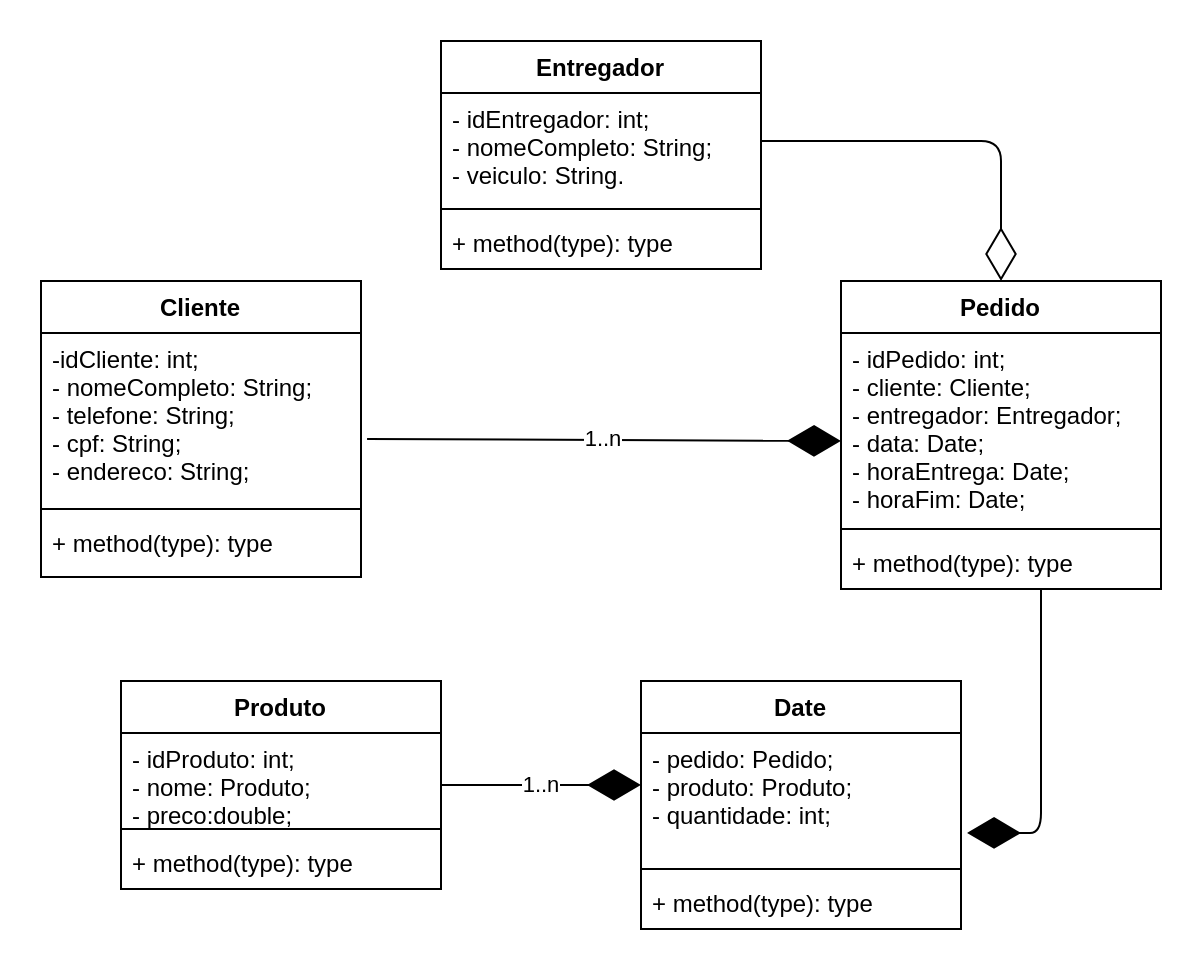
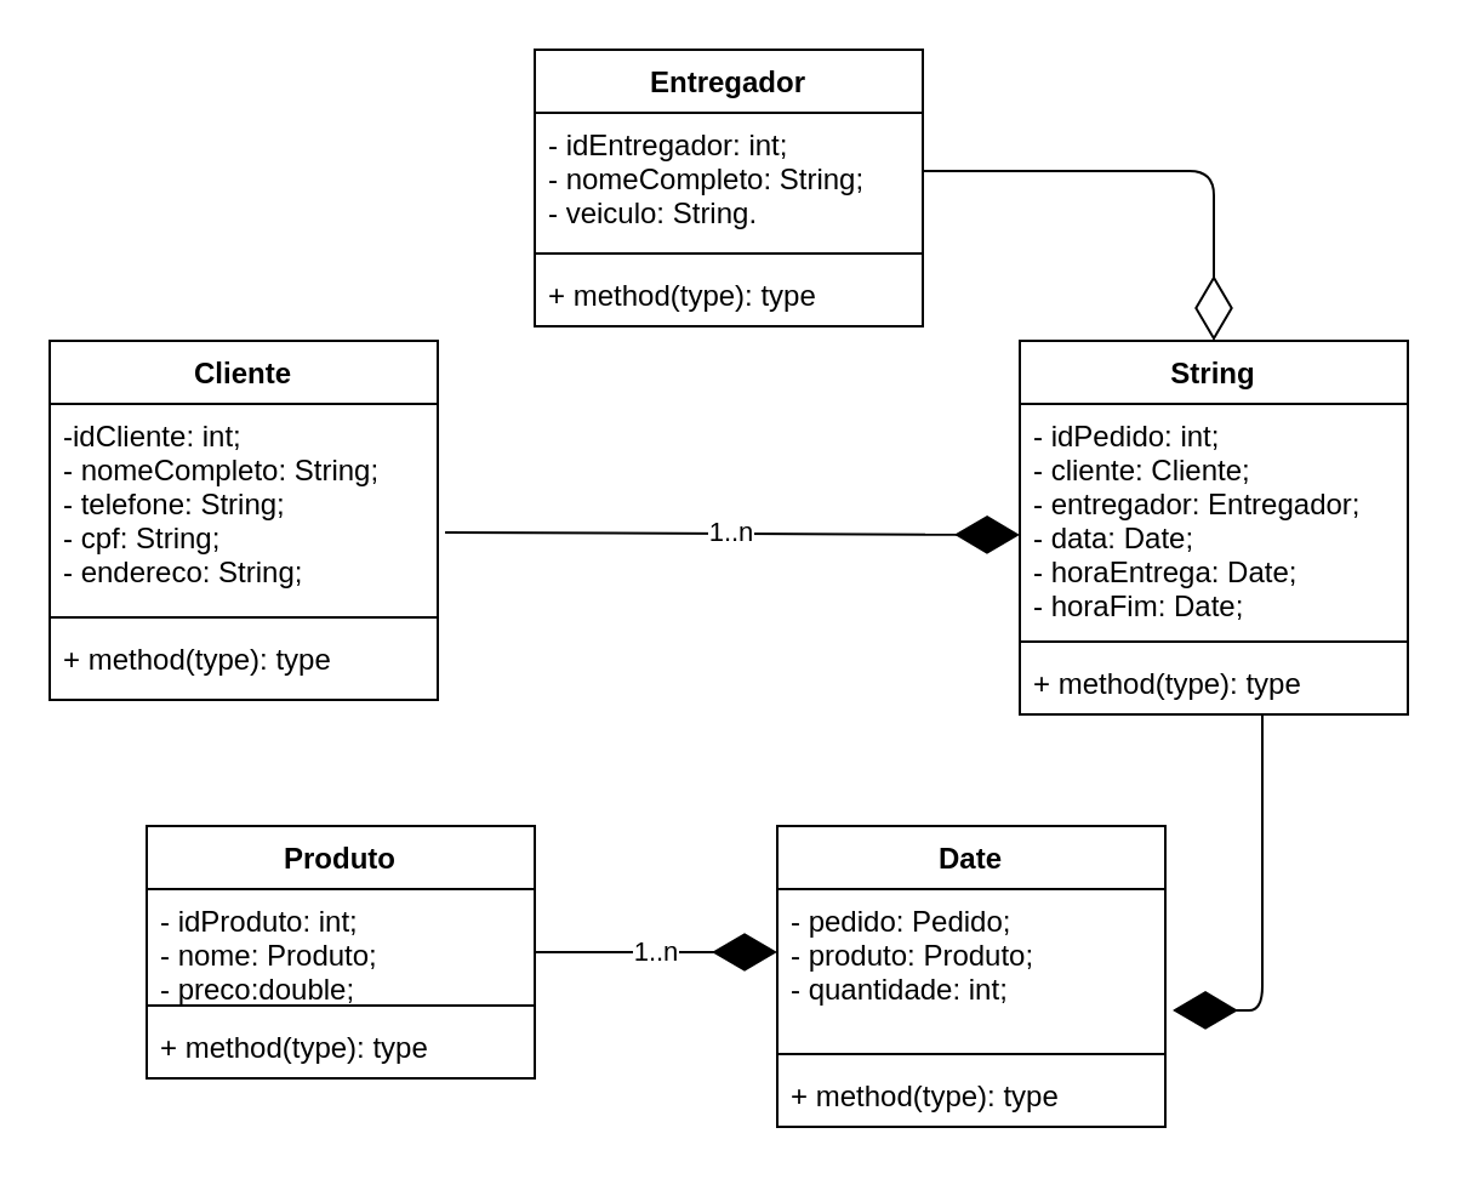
- <mxCell id="14" value="Pedido" style="swimlane;fontStyle=1;align=center;verticalAlign=top;childLayout=stackLayout;horizontal=1;startSize=26;horizontalStack=0;resizeParent=1;resizeParentMax=0;resizeLast=0;collapsible=1;marginBottom=0;" vertex="1" parent="1"><mxGeometry x="420" y="140" width="160" height="154" as="geometry" /></mxCell>
+ <mxCell id="14" value="String" style="swimlane;fontStyle=1;align=center;verticalAlign=top;childLayout=stackLayout;horizontal=1;startSize=26;horizontalStack=0;resizeParent=1;resizeParentMax=0;resizeLast=0;collapsible=1;marginBottom=0;" vertex="1" parent="1"><mxGeometry x="420" y="140" width="160" height="154" as="geometry" /></mxCell>
